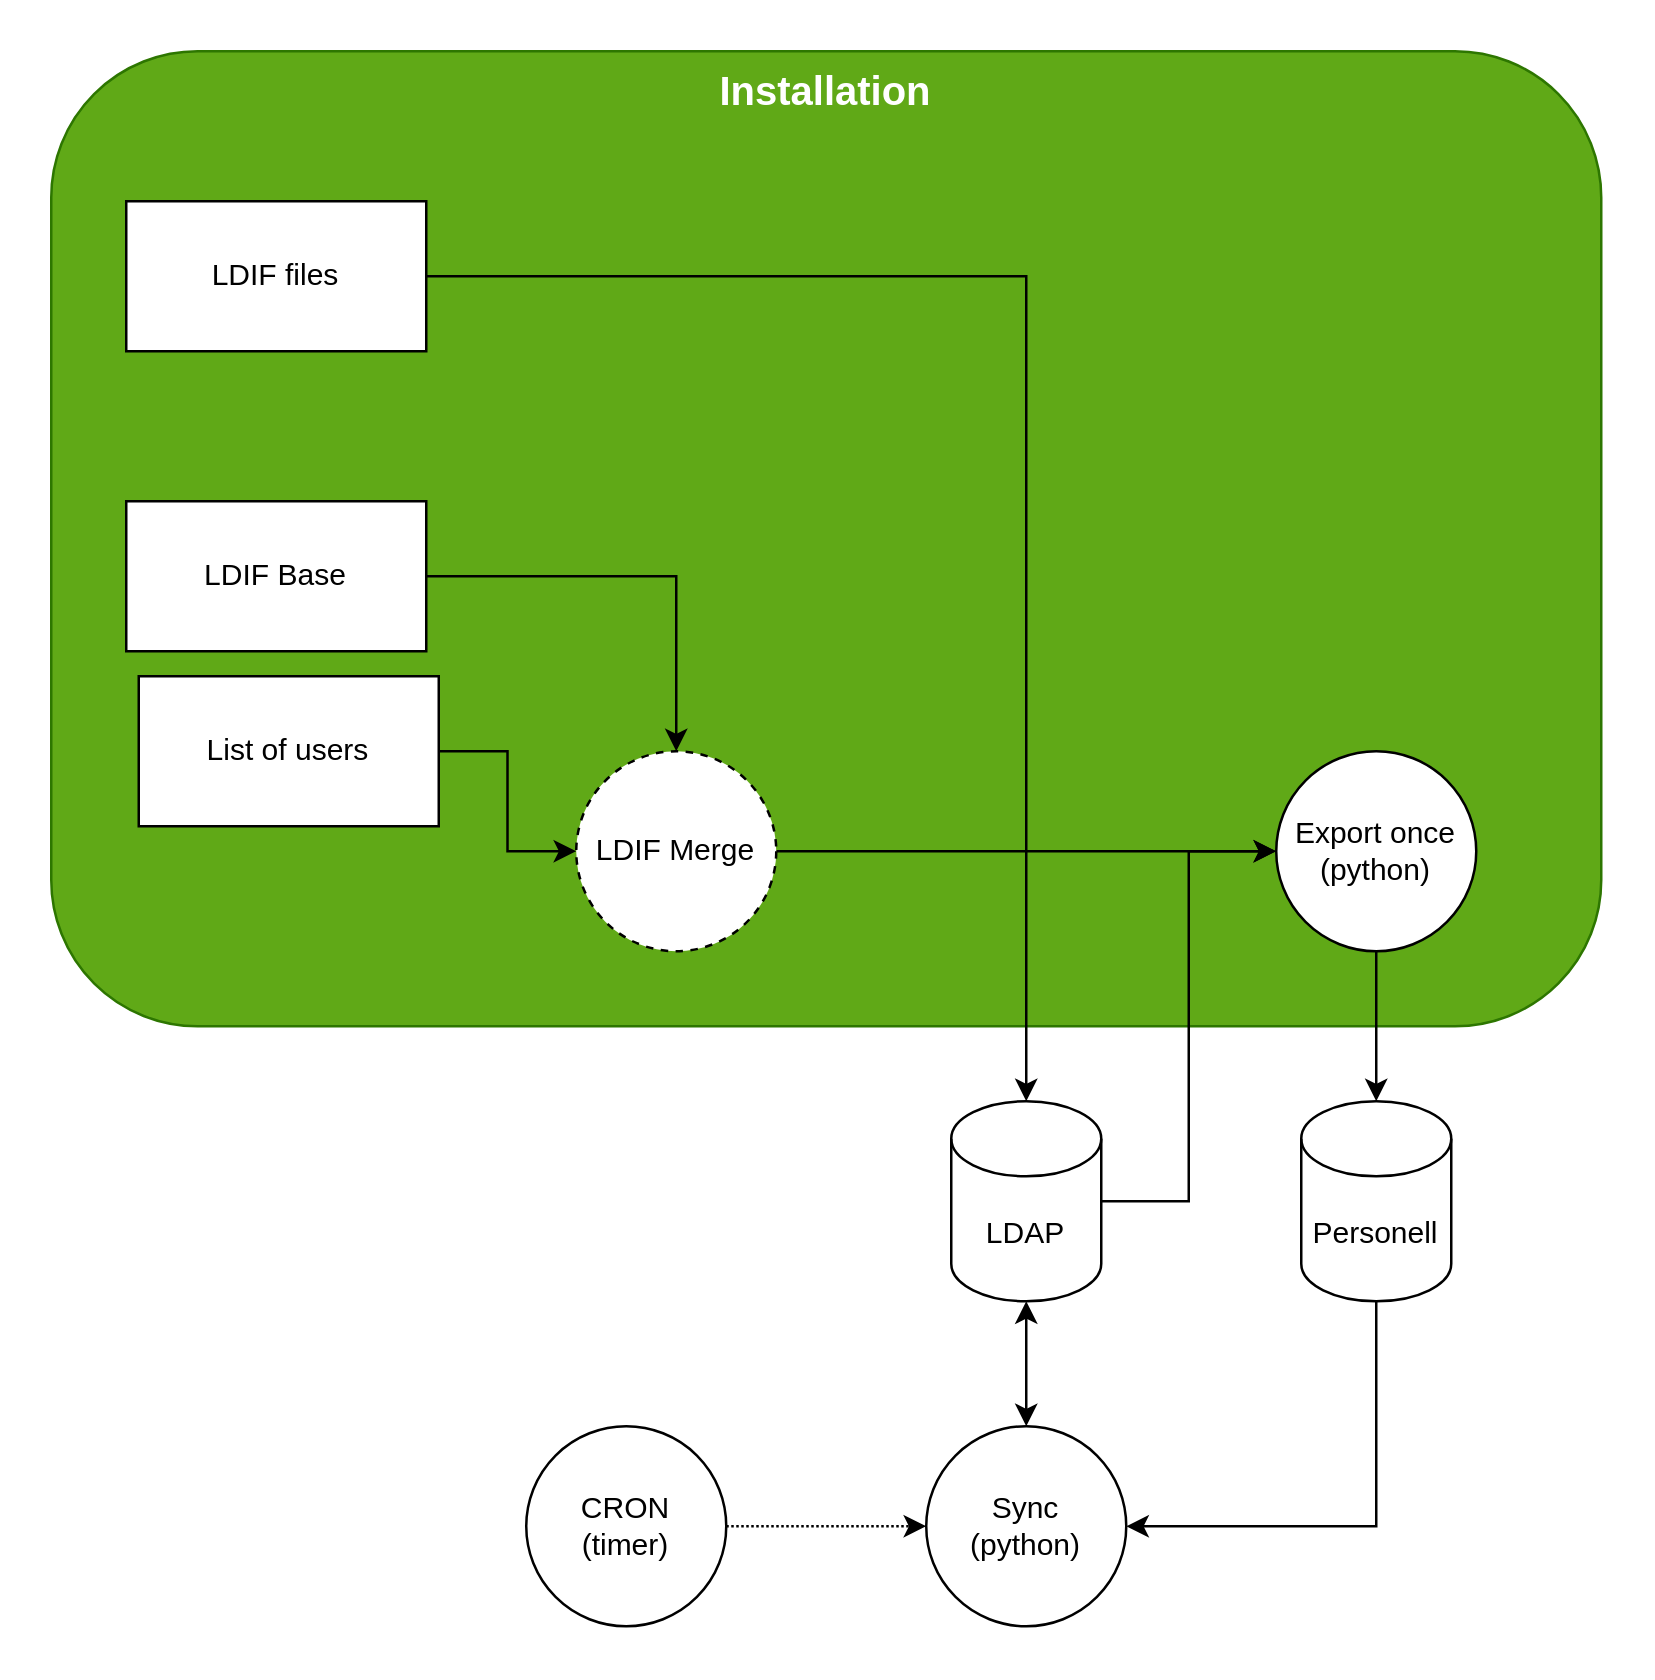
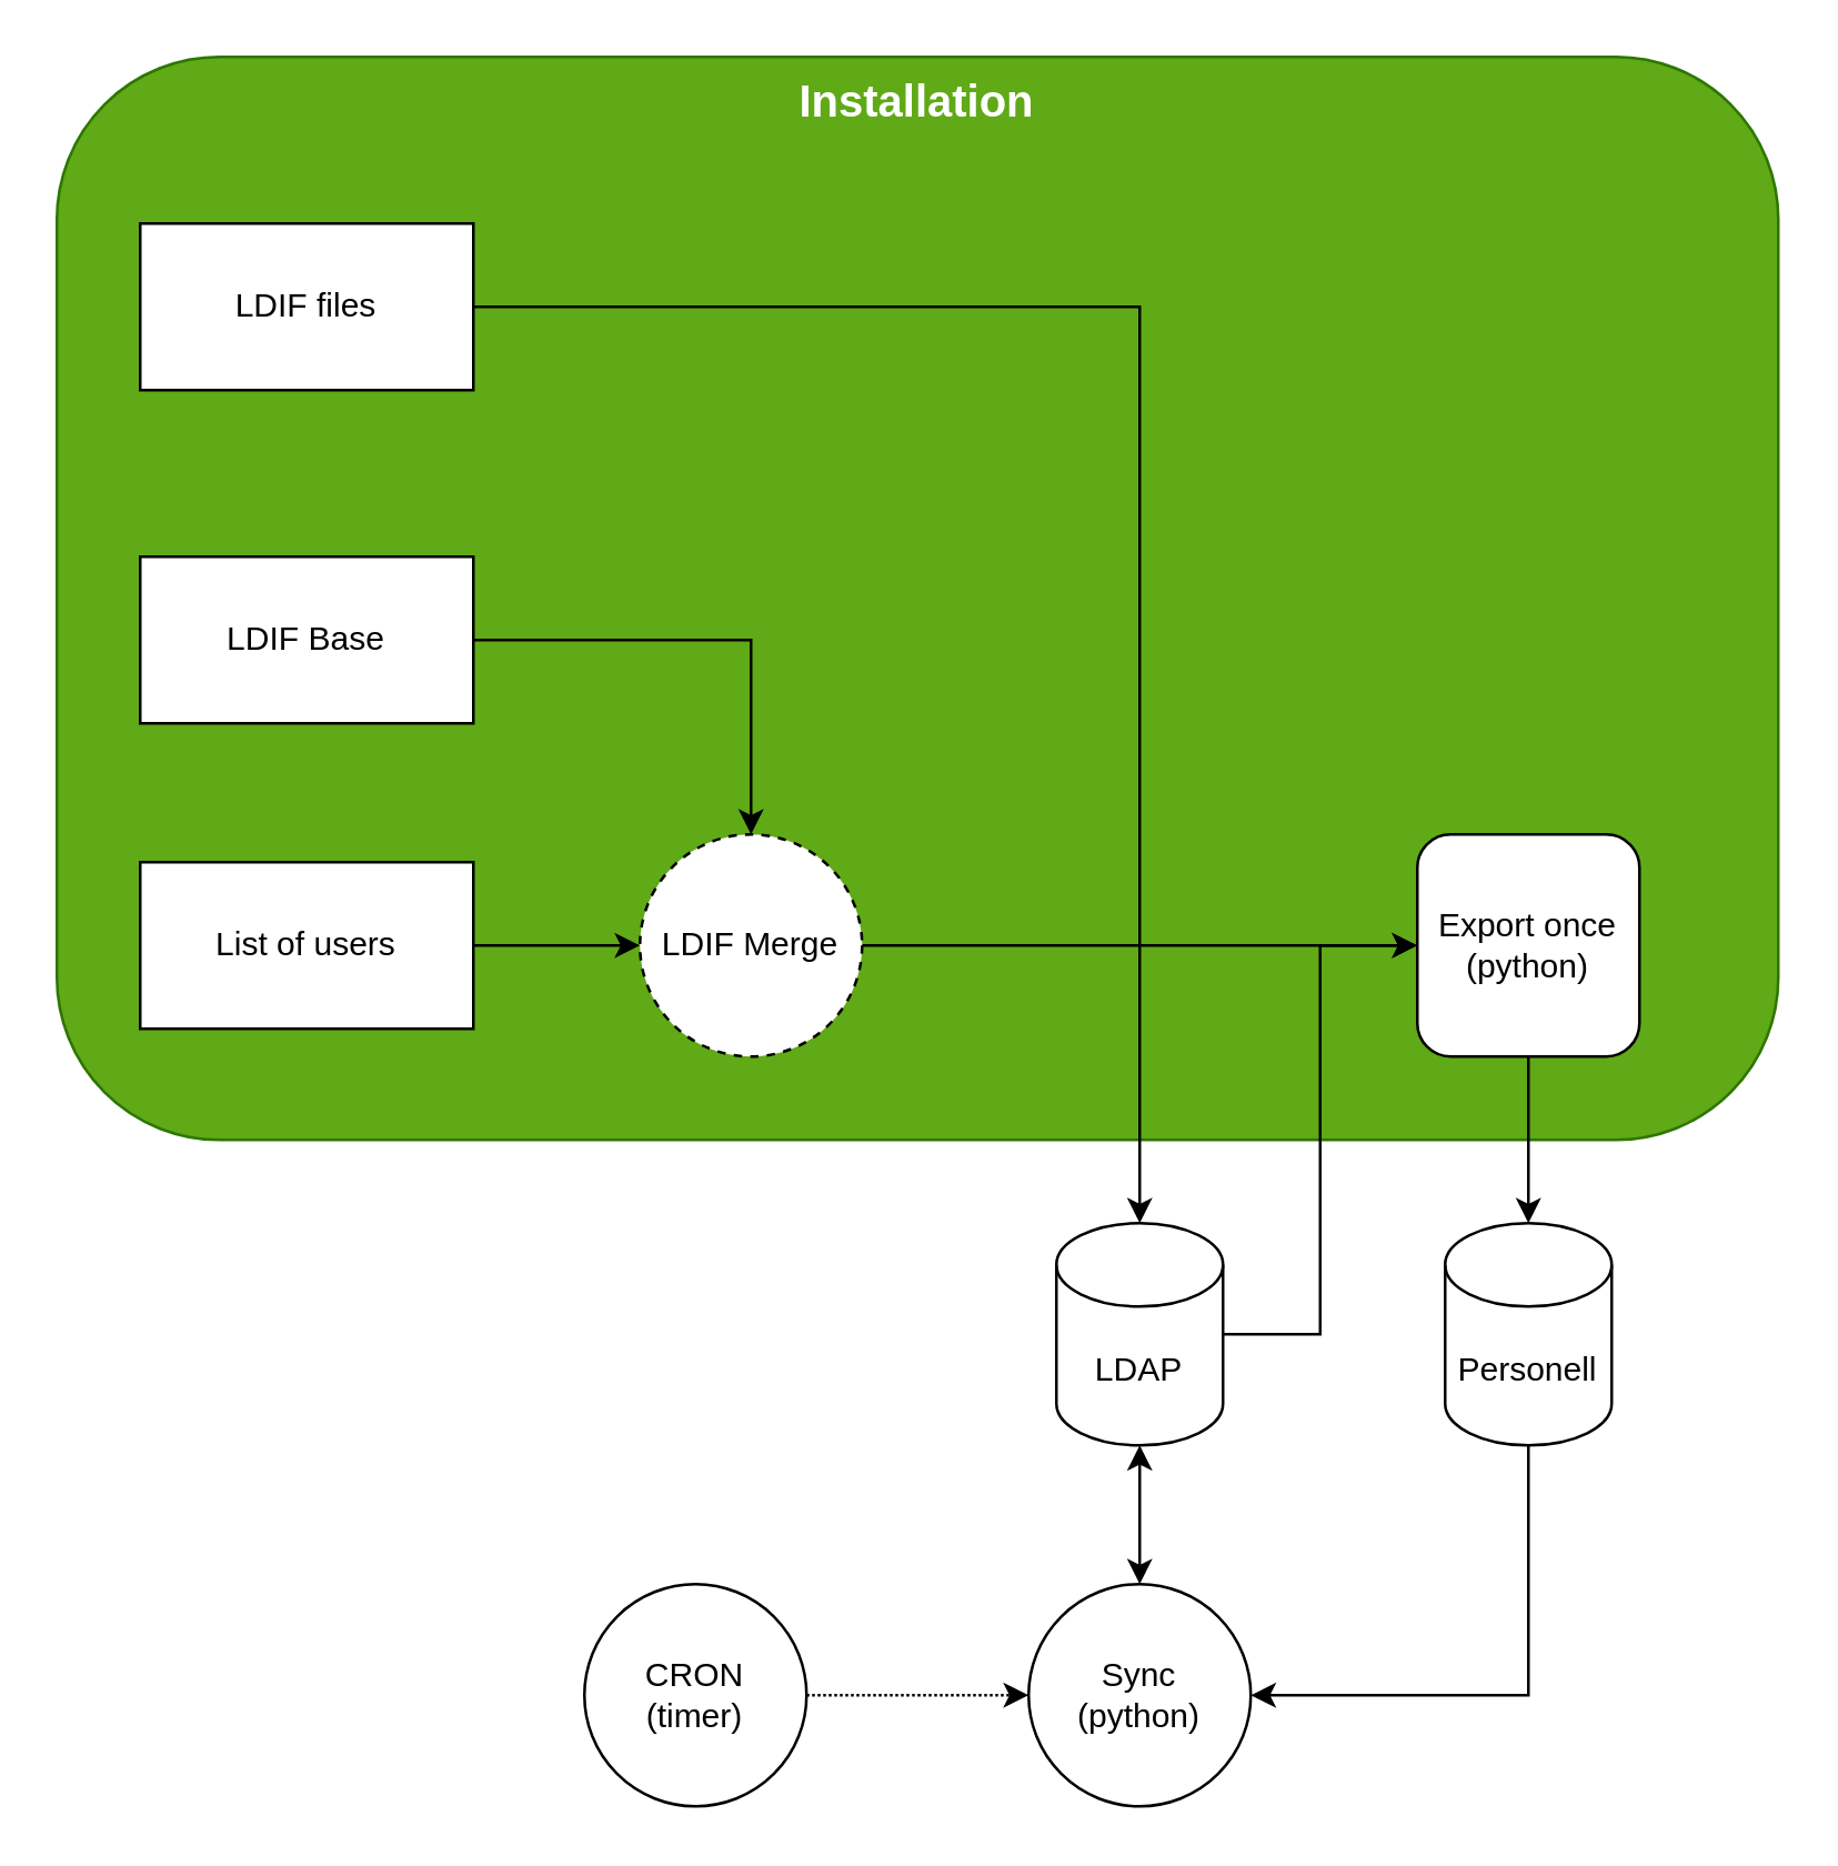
- <mxCell id="6" value="List of users" style="rounded=0;whiteSpace=wrap;html=1;" parent="1" vertex="1"><mxGeometry x="55" y="270" width="120" height="60" as="geometry" /></mxCell>
+ <mxCell id="6" value="List of users" style="rounded=0;whiteSpace=wrap;html=1;" parent="1" vertex="1"><mxGeometry x="50" y="310" width="120" height="60" as="geometry" /></mxCell>
- <mxCell id="16" value="Export once&lt;br&gt;(python)" style="ellipse;whiteSpace=wrap;html=1;aspect=fixed;" parent="1" vertex="1"><mxGeometry x="510" y="300" width="80" height="80" as="geometry" /></mxCell>
+ <mxCell id="16" value="Export once&lt;br&gt;(python)" style="whiteSpace=wrap;html=1;aspect=fixed;rounded=1;" parent="1" vertex="1"><mxGeometry x="510" y="300" width="80" height="80" as="geometry" /></mxCell>
